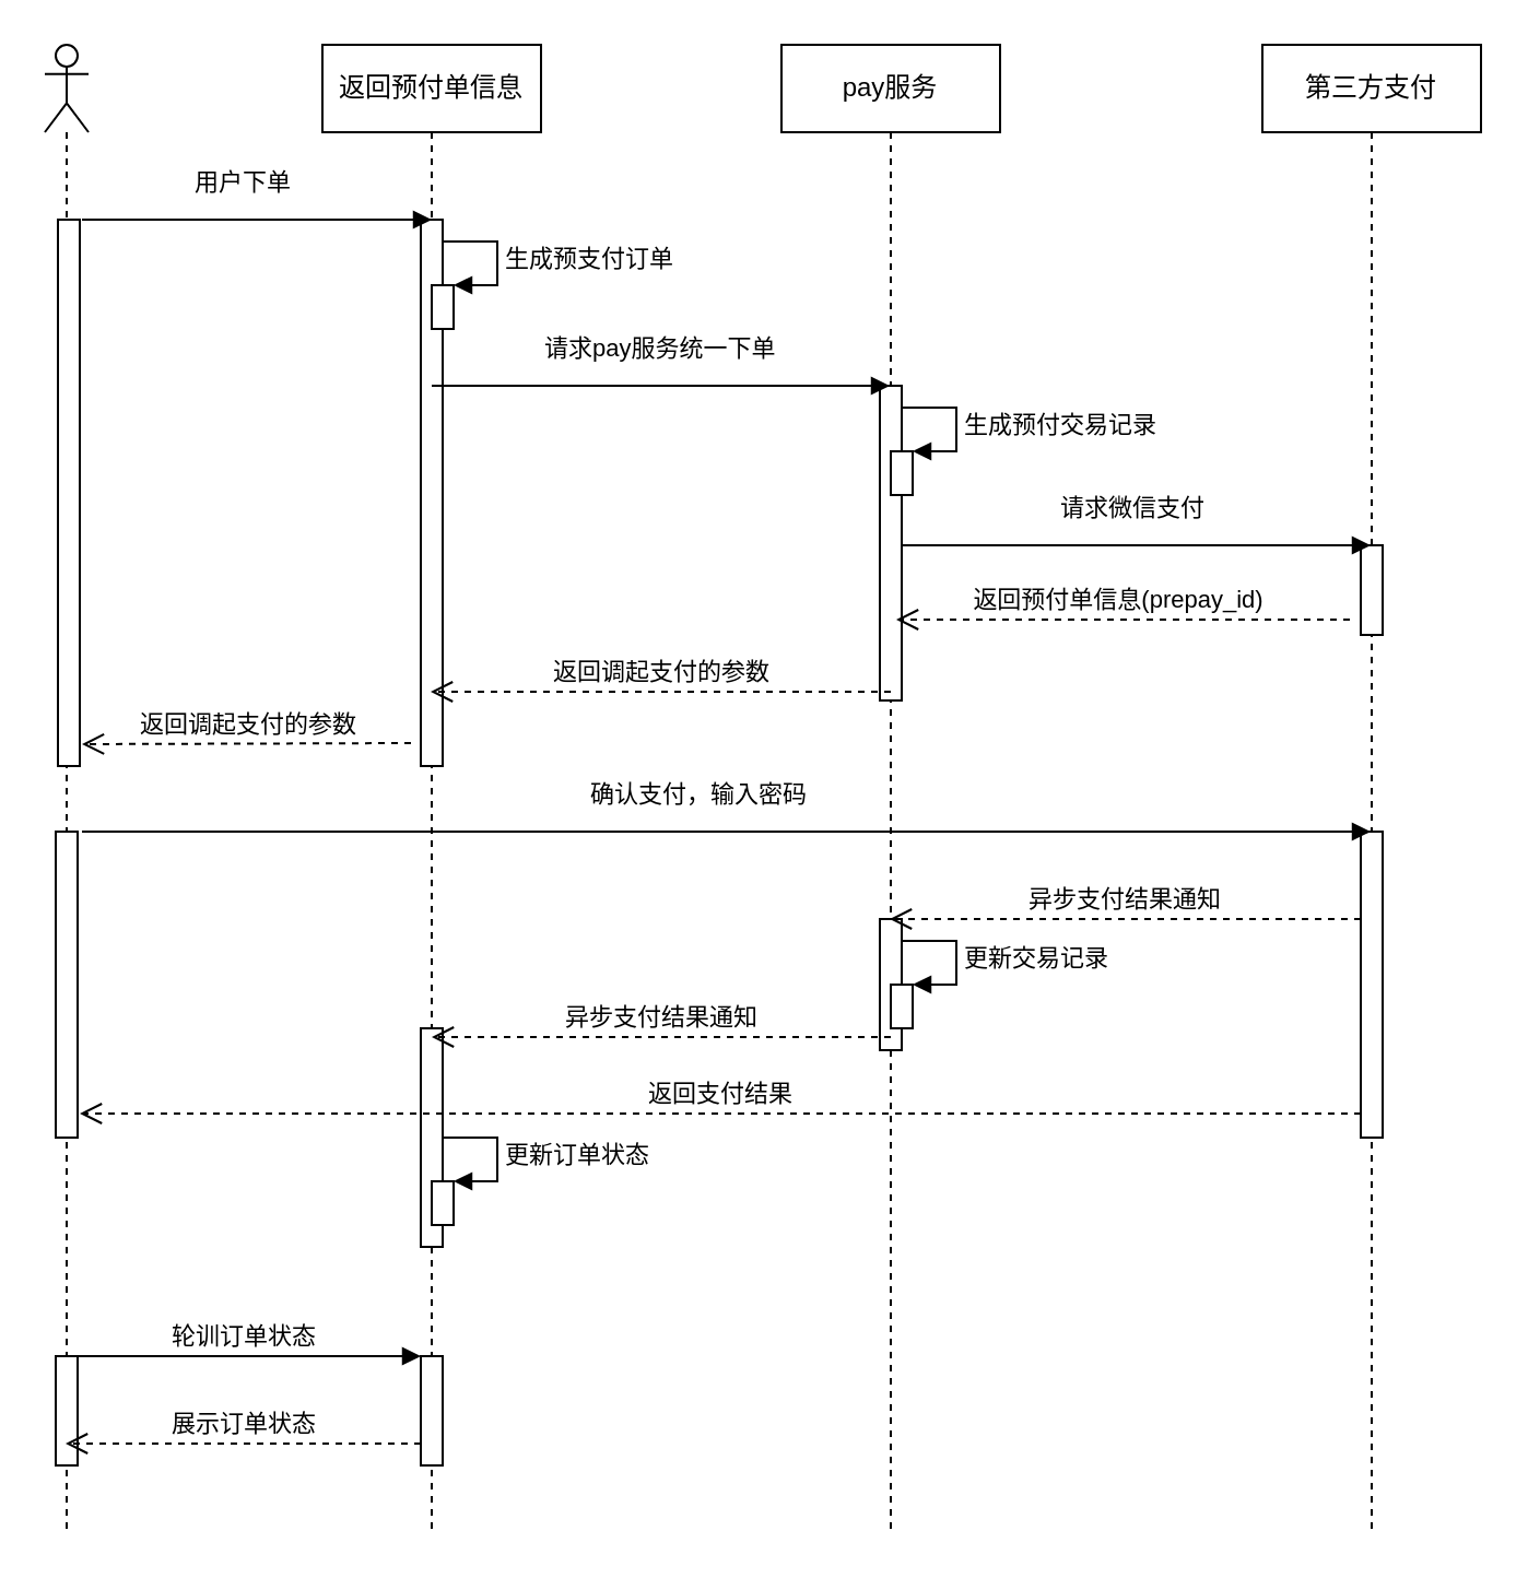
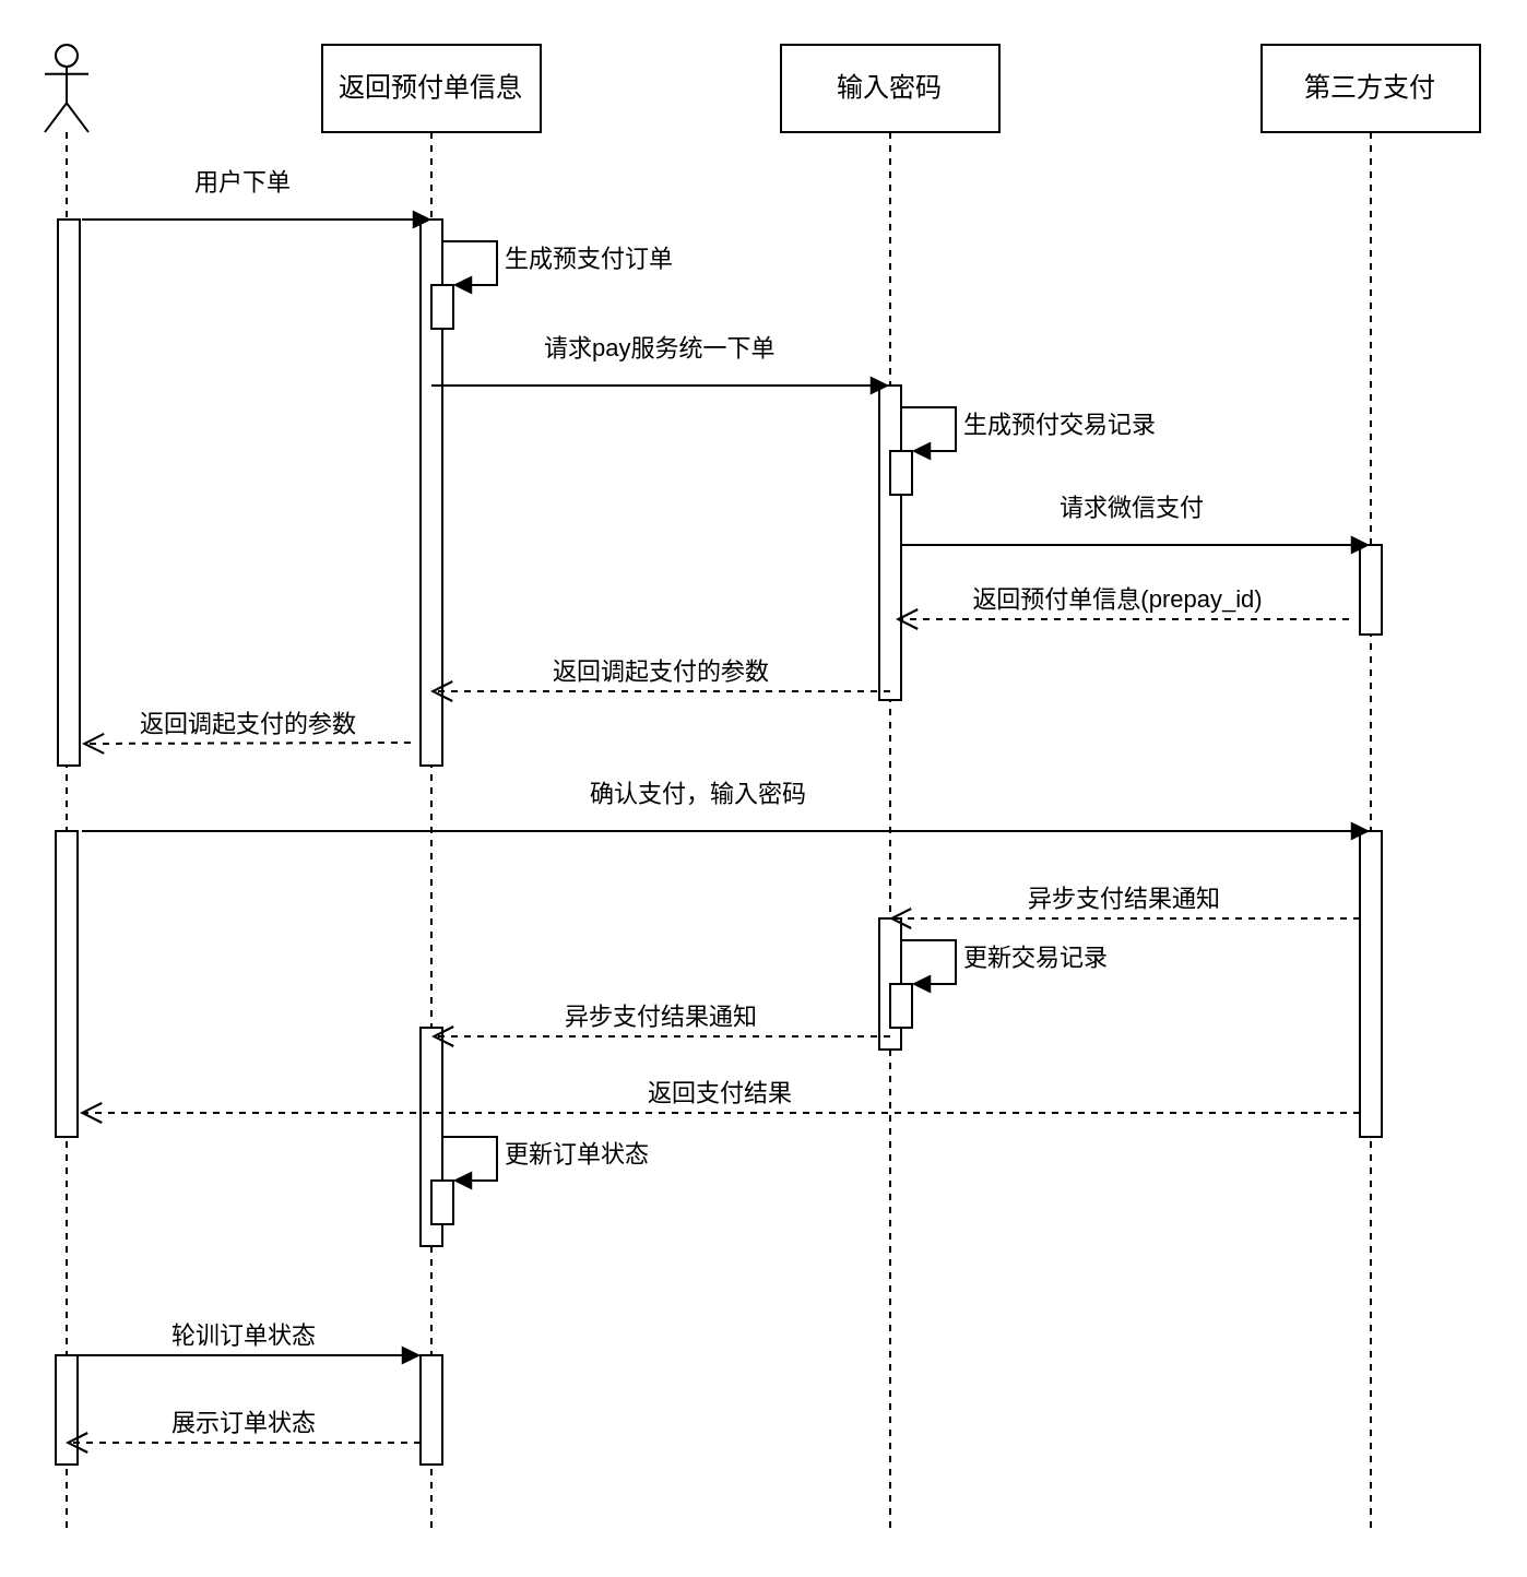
- <mxCell id="6" value="&lt;font style=&quot;vertical-align: inherit&quot;&gt;&lt;font style=&quot;vertical-align: inherit&quot;&gt;&lt;font style=&quot;vertical-align: inherit&quot;&gt;&lt;font style=&quot;vertical-align: inherit&quot;&gt;pay服务&lt;/font&gt;&lt;/font&gt;&lt;/font&gt;&lt;/font&gt;" style="shape=umlLifeline;perimeter=lifelinePerimeter;whiteSpace=wrap;html=1;container=1;collapsible=0;recursiveResize=0;outlineConnect=0;" vertex="1" parent="1"><mxGeometry x="357" y="20" width="100" height="680" as="geometry" /></mxCell>
+ <mxCell id="6" value="&lt;font style=&quot;vertical-align: inherit&quot;&gt;&lt;font style=&quot;vertical-align: inherit&quot;&gt;&lt;font style=&quot;vertical-align: inherit&quot;&gt;&lt;font style=&quot;vertical-align: inherit&quot;&gt;输入密码&lt;/font&gt;&lt;/font&gt;&lt;/font&gt;&lt;/font&gt;" style="shape=umlLifeline;perimeter=lifelinePerimeter;whiteSpace=wrap;html=1;container=1;collapsible=0;recursiveResize=0;outlineConnect=0;" vertex="1" parent="1"><mxGeometry x="357" y="20" width="100" height="680" as="geometry" /></mxCell>
